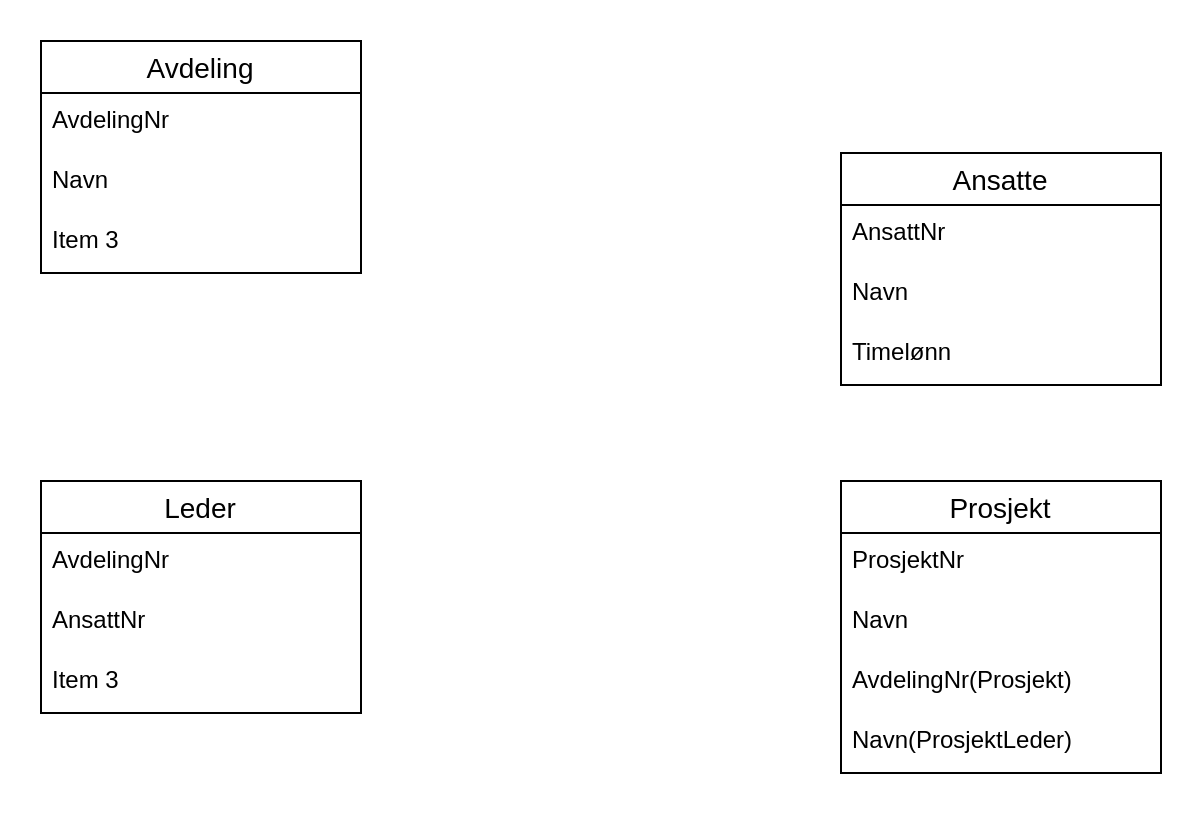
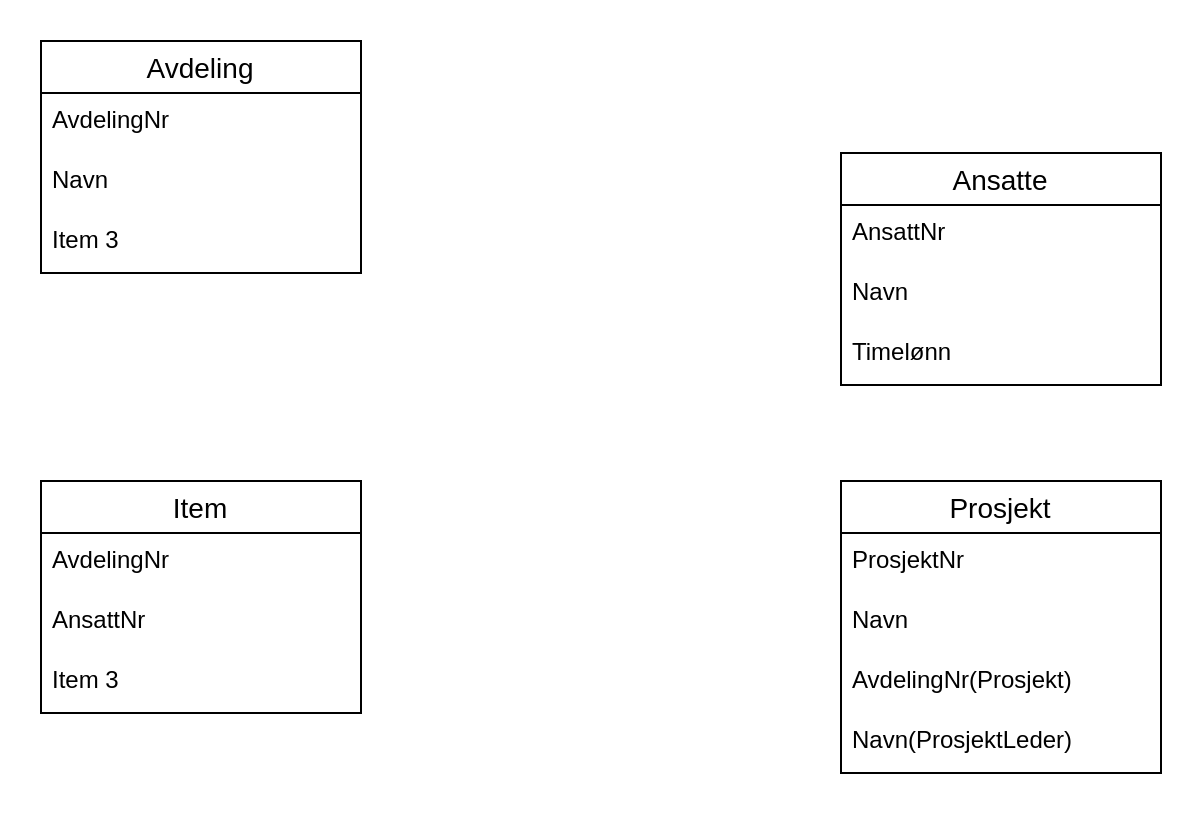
- <mxCell id="10" value="Leder" style="swimlane;fontStyle=0;childLayout=stackLayout;horizontal=1;startSize=26;horizontalStack=0;resizeParent=1;resizeParentMax=0;resizeLast=0;collapsible=1;marginBottom=0;align=center;fontSize=14;" vertex="1" parent="1"><mxGeometry x="20" y="240" width="160" height="116" as="geometry" /></mxCell>
+ <mxCell id="10" value="Item" style="swimlane;fontStyle=0;childLayout=stackLayout;horizontal=1;startSize=26;horizontalStack=0;resizeParent=1;resizeParentMax=0;resizeLast=0;collapsible=1;marginBottom=0;align=center;fontSize=14;" vertex="1" parent="1"><mxGeometry x="20" y="240" width="160" height="116" as="geometry" /></mxCell>
